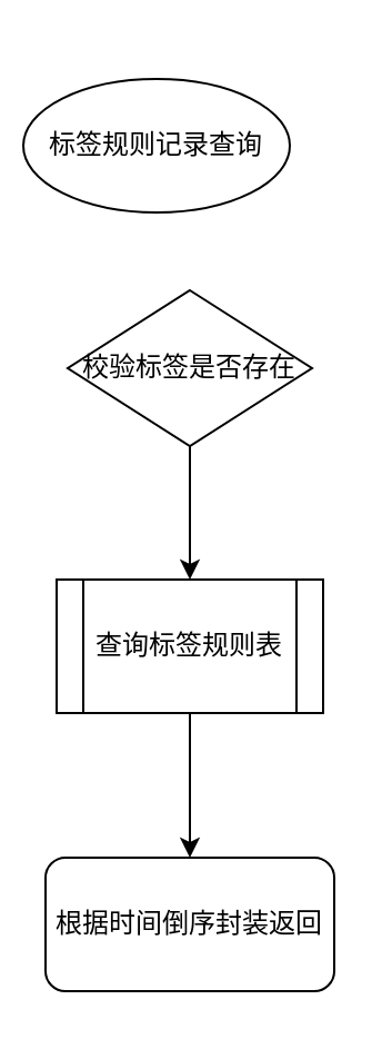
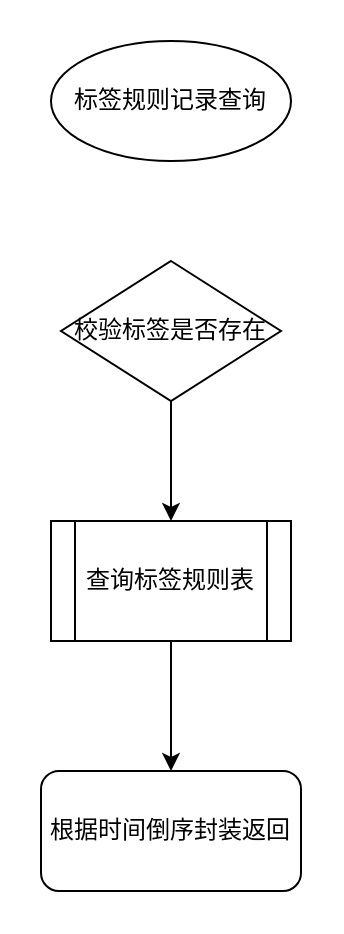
- <mxCell id="2" value="标签规则记录查询" style="ellipse;whiteSpace=wrap;html=1;" vertex="1" parent="1"><mxGeometry x="10" y="35" width="120" height="60" as="geometry" /></mxCell>
+ <mxCell id="2" value="标签规则记录查询" style="ellipse;whiteSpace=wrap;html=1;" vertex="1" parent="1"><mxGeometry x="25" y="20" width="120" height="60" as="geometry" /></mxCell>
